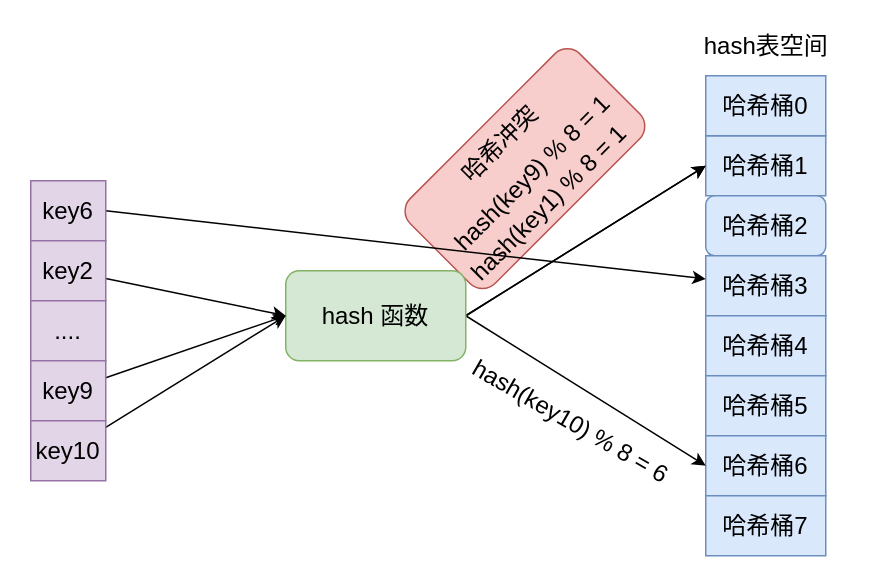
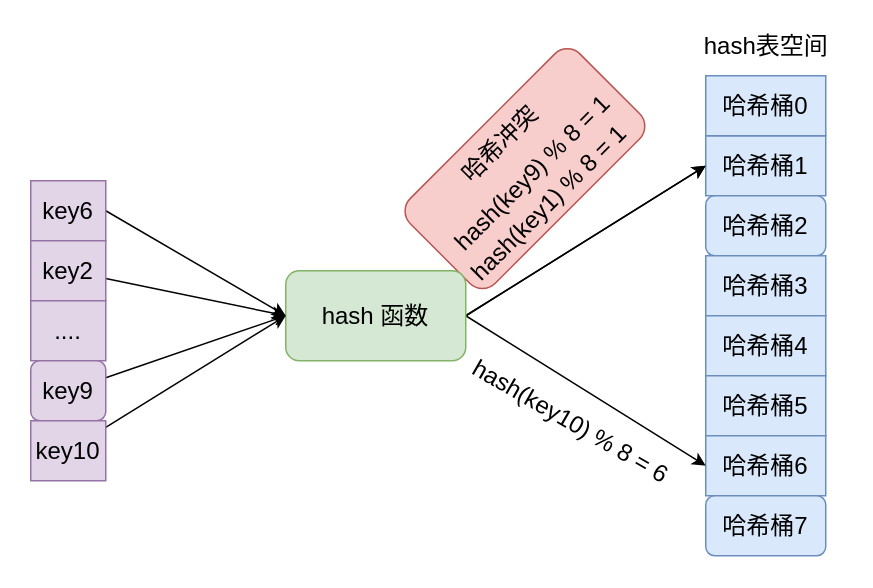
- <mxCell id="16" style="rounded=0;orthogonalLoop=1;jettySize=auto;html=1;fontSize=16;exitX=1;exitY=0.5;exitDx=0;exitDy=0;" edge="1" parent="1" source="17" target="5"><mxGeometry relative="1" as="geometry" /></mxCell>
+ <mxCell id="16" style="rounded=0;orthogonalLoop=1;jettySize=auto;html=1;entryX=0;entryY=0.5;entryDx=0;entryDy=0;fontSize=16;exitX=1;exitY=0.5;exitDx=0;exitDy=0;" edge="1" parent="1" source="17" target="15"><mxGeometry relative="1" as="geometry" /></mxCell>
- <mxCell id="22" value="key9" style="rounded=0;whiteSpace=wrap;html=1;fontSize=16;fillColor=#e1d5e7;strokeColor=#9673a6;" vertex="1" parent="1"><mxGeometry x="20" y="240" width="50" height="40" as="geometry" /></mxCell>
+ <mxCell id="22" value="key9" style="whiteSpace=wrap;html=1;fontSize=16;fillColor=#e1d5e7;strokeColor=#9673a6;rounded=1;" vertex="1" parent="1"><mxGeometry x="20" y="240" width="50" height="40" as="geometry" /></mxCell>
- <mxCell id="9" value="哈希桶7" style="rounded=0;whiteSpace=wrap;html=1;fontSize=16;fillColor=#dae8fc;strokeColor=#6c8ebf;" vertex="1" parent="1"><mxGeometry x="470" y="330" width="80" height="40" as="geometry" /></mxCell>
+ <mxCell id="9" value="哈希桶7" style="whiteSpace=wrap;html=1;fontSize=16;fillColor=#dae8fc;strokeColor=#6c8ebf;rounded=1;" vertex="1" parent="1"><mxGeometry x="470" y="330" width="80" height="40" as="geometry" /></mxCell>
